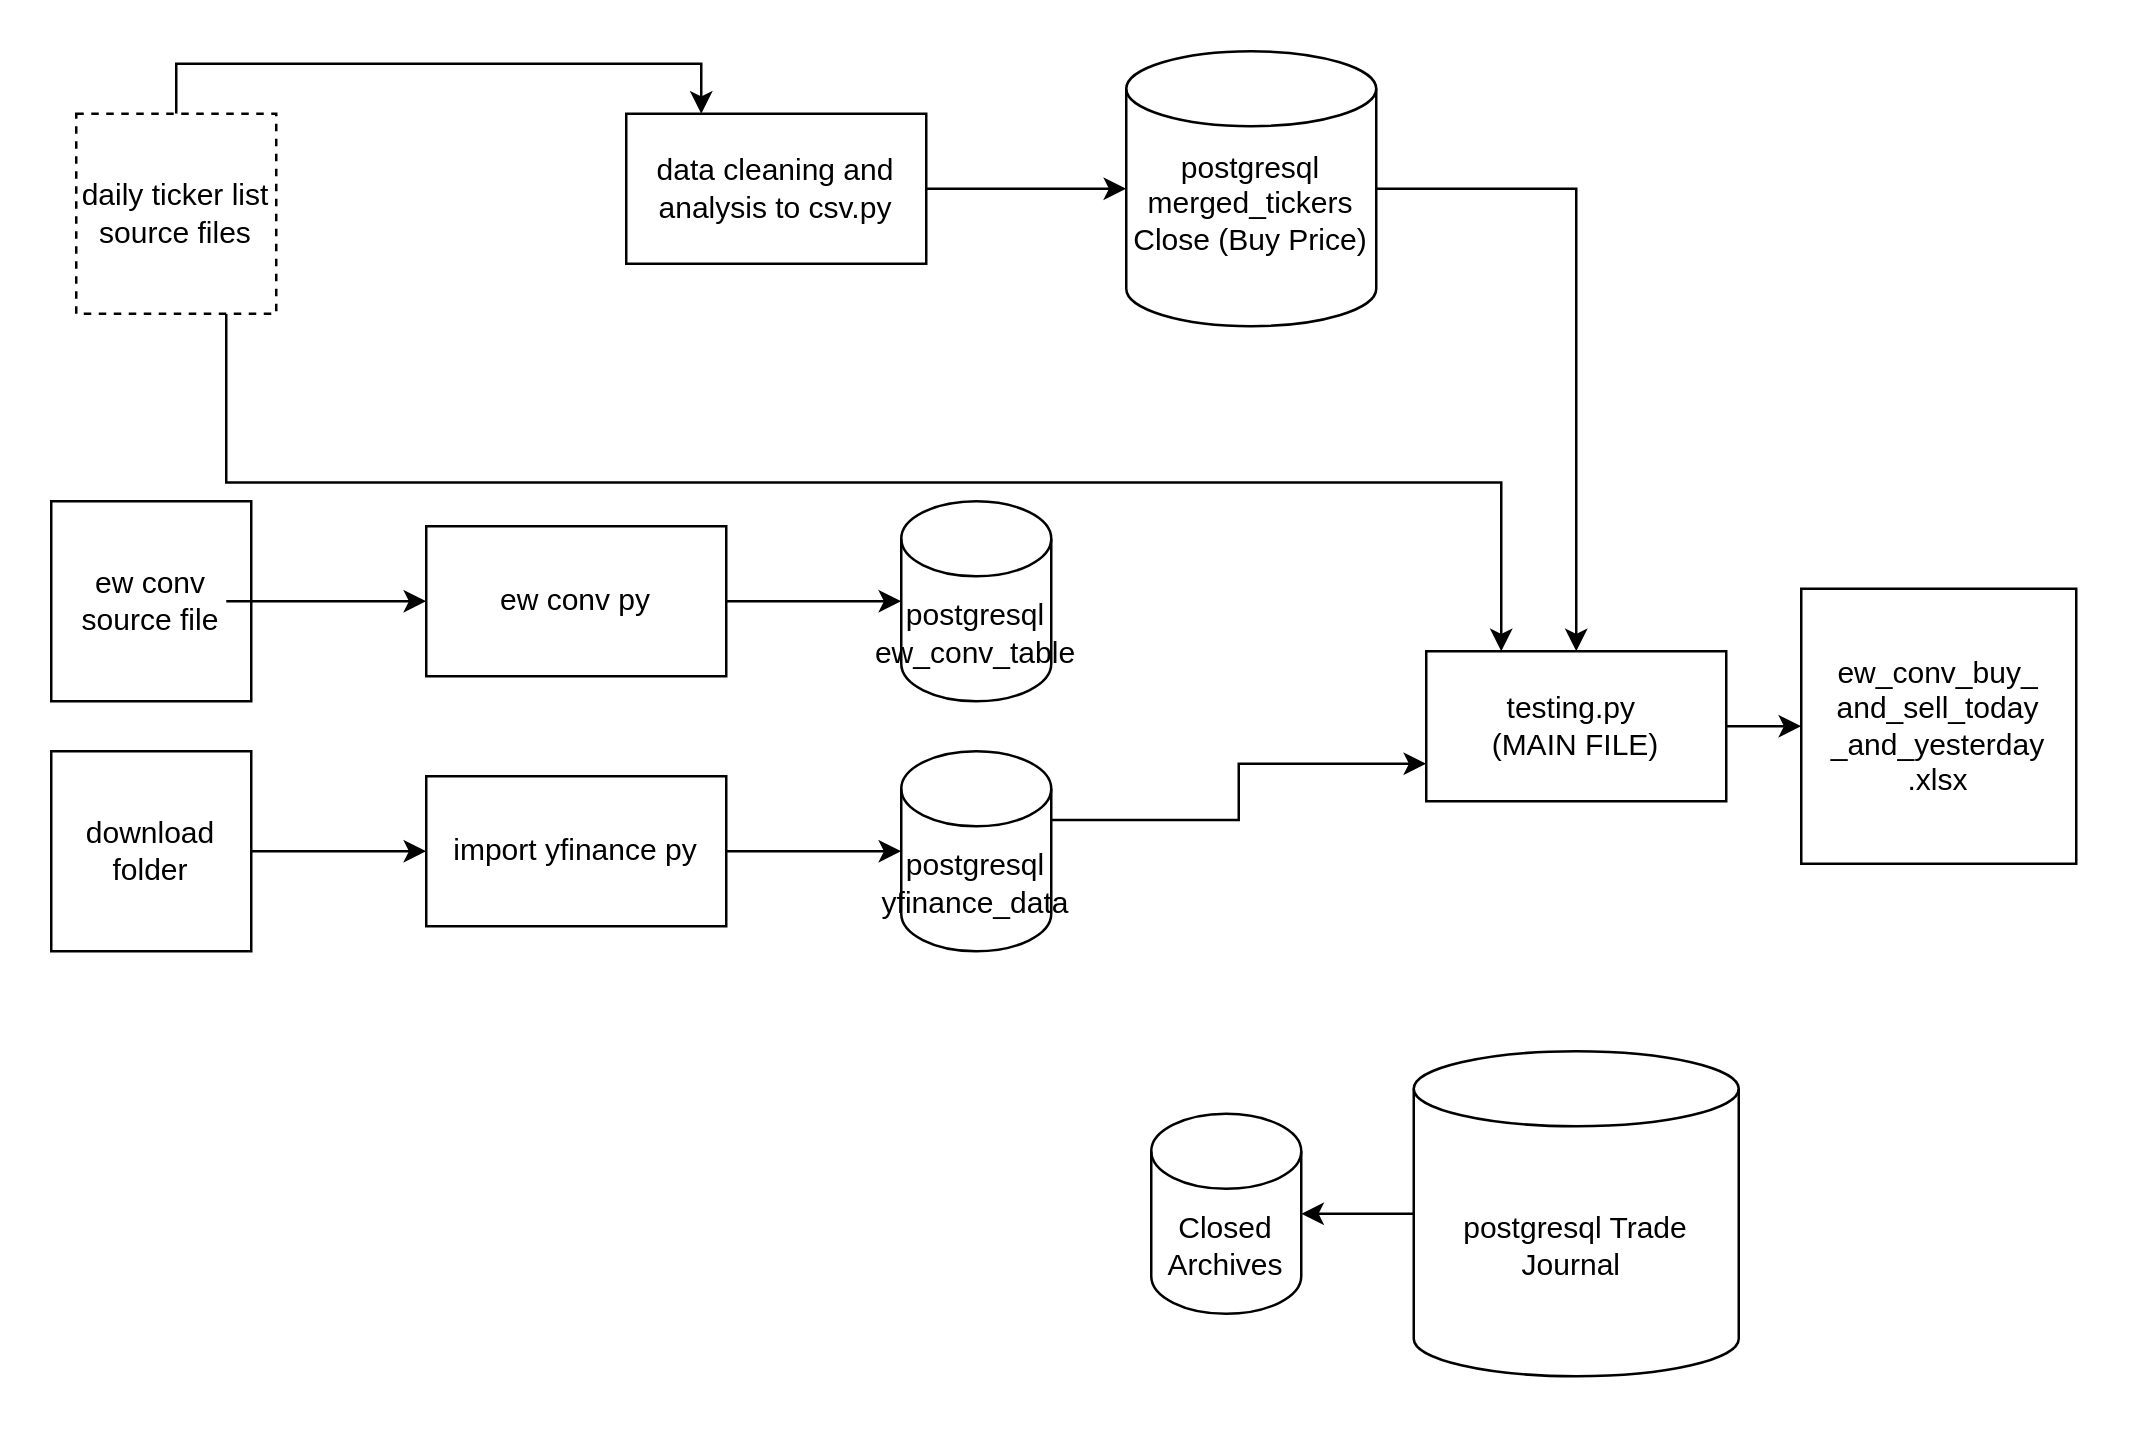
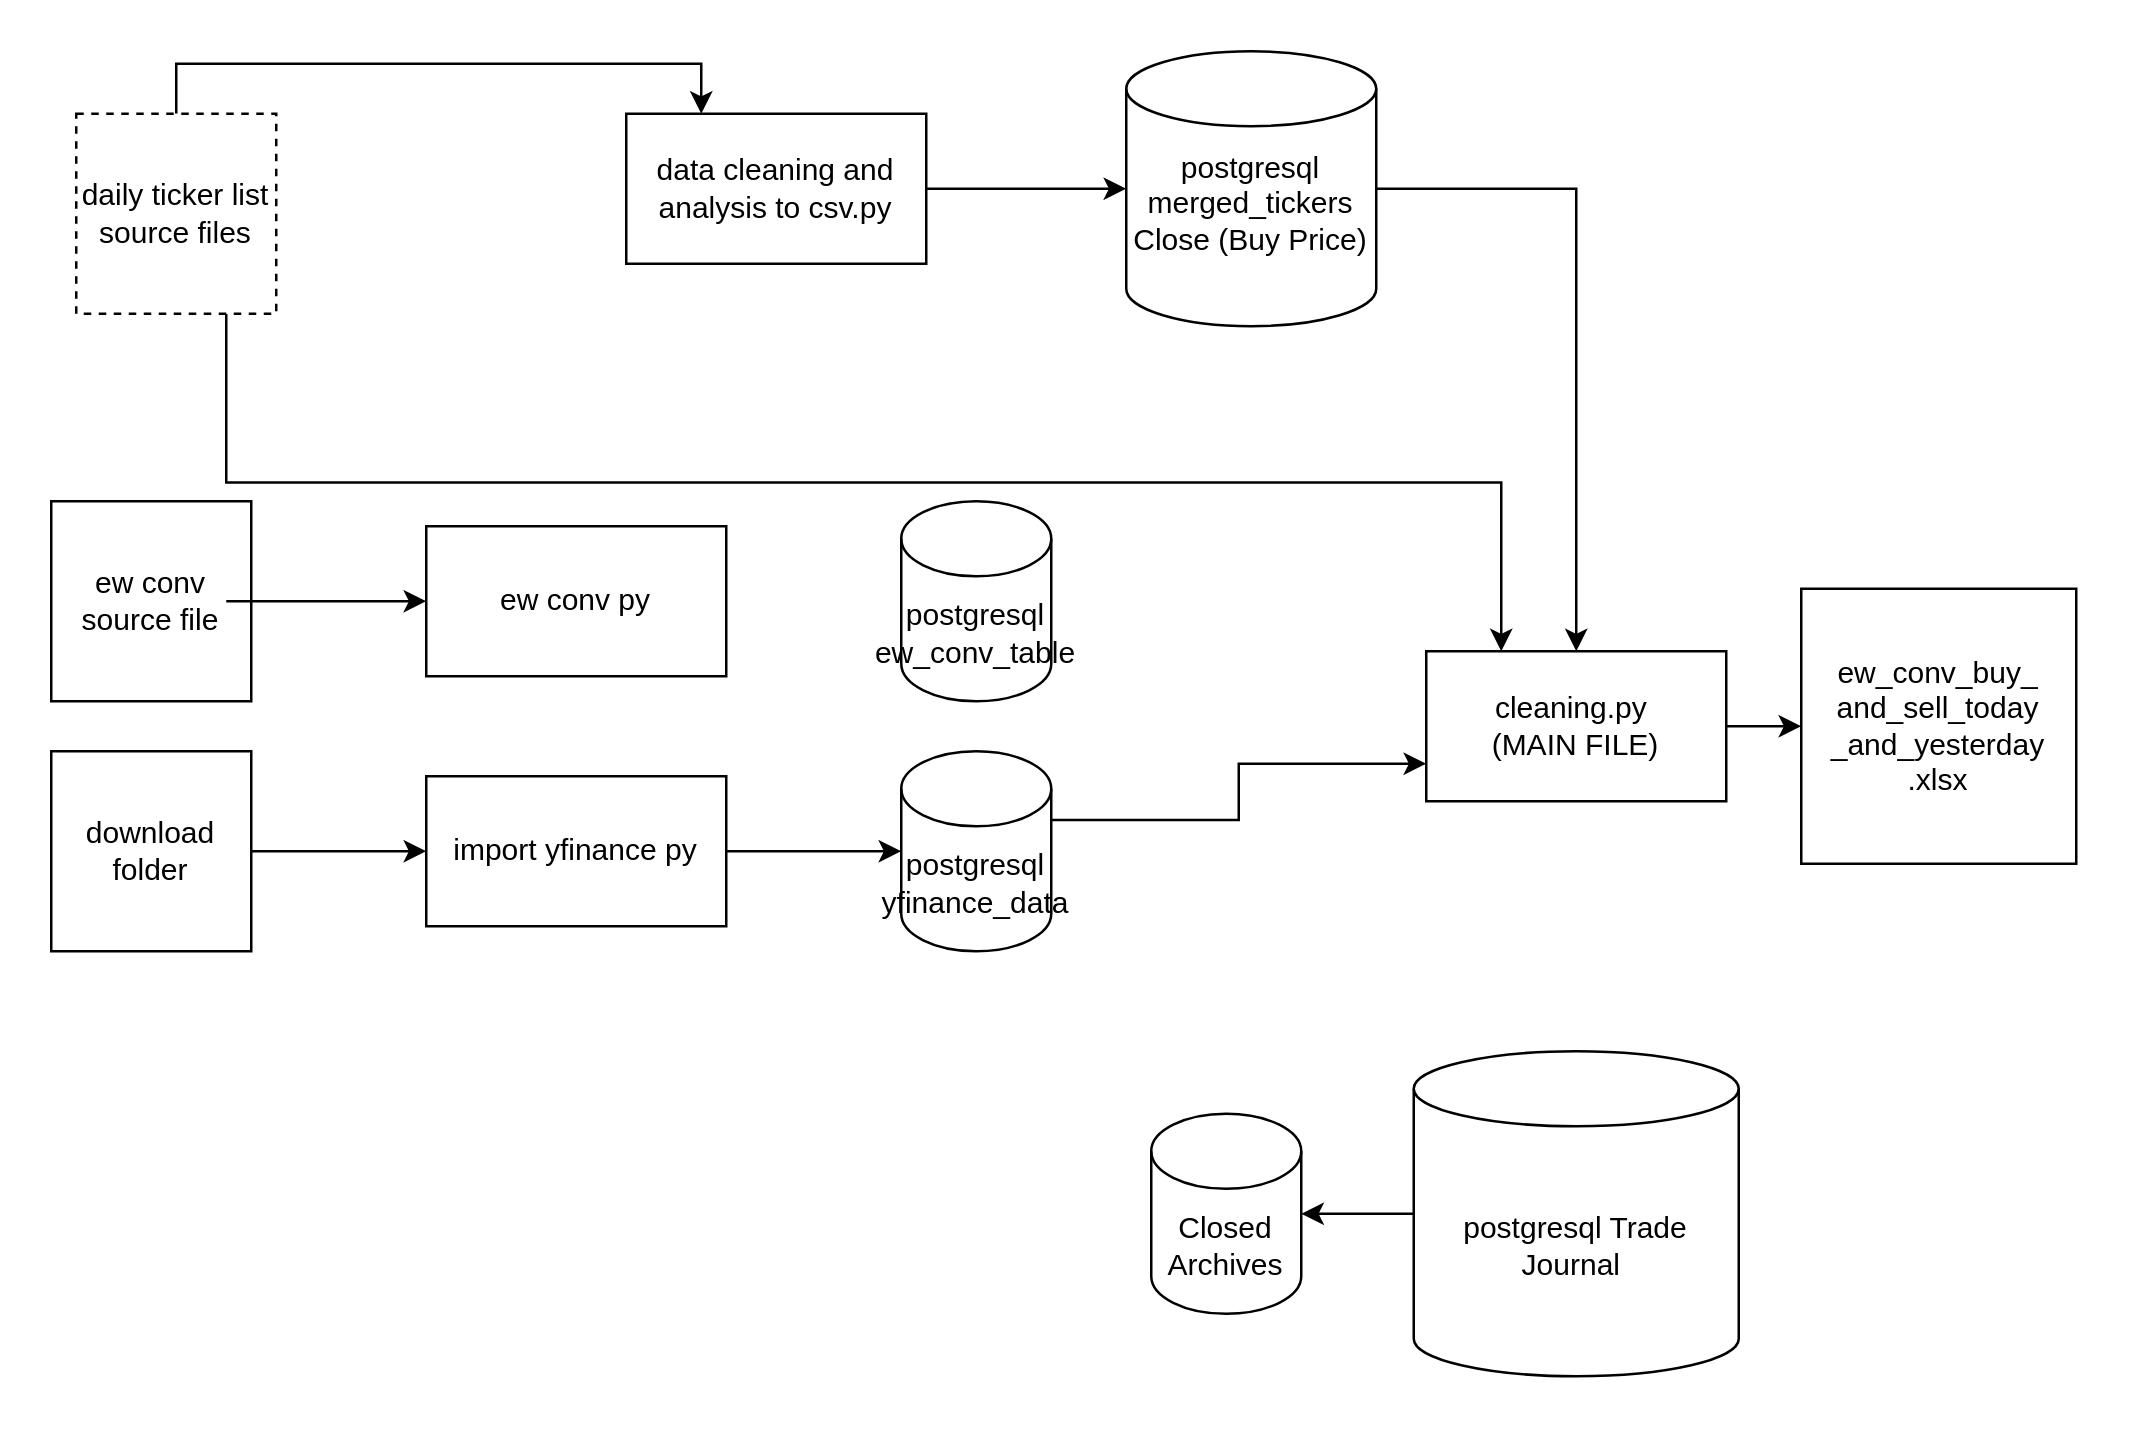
- <mxCell id="2" style="edgeStyle=orthogonalEdgeStyle;rounded=0;orthogonalLoop=1;jettySize=auto;html=1;" edge="1" parent="1" source="3" target="17"><mxGeometry relative="1" as="geometry" /></mxCell>
- <mxCell id="21" value="testing.py&amp;nbsp;&lt;div&gt;(MAIN FILE)&lt;/div&gt;" style="rounded=0;whiteSpace=wrap;html=1;" vertex="1" parent="1"><mxGeometry x="570" y="260" width="120" height="60" as="geometry" /></mxCell>
+ <mxCell id="21" value="cleaning.py&amp;nbsp;&lt;div&gt;(MAIN FILE)&lt;/div&gt;" style="rounded=0;whiteSpace=wrap;html=1;" vertex="1" parent="1"><mxGeometry x="570" y="260" width="120" height="60" as="geometry" /></mxCell>
